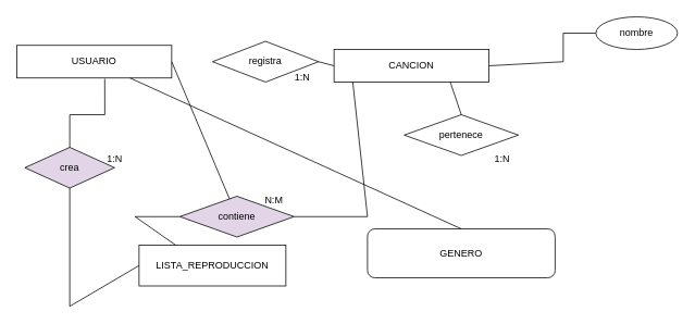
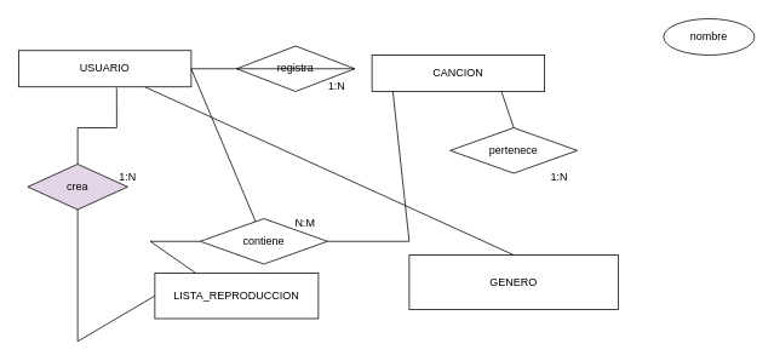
- <mxCell id="23" value="" style="endArrow=none;html=1;rounded=0;entryX=0;entryY=0.5;entryDx=0;entryDy=0;exitX=1;exitY=0.5;exitDx=0;exitDy=0;" parent="1" source="3" target="22" edge="1"><mxGeometry relative="1" as="geometry"><mxPoint x="340" y="250" as="sourcePoint" /><mxPoint x="500" y="250" as="targetPoint" /><Array as="points"><mxPoint x="690" y="75" /><mxPoint x="690" y="40" /></Array></mxGeometry></mxCell>
- <mxCell id="16" value="" style="endArrow=none;html=1;rounded=0;entryX=0;entryY=0.5;entryDx=0;entryDy=0;exitX=1;exitY=0.5;exitDx=0;exitDy=0;" parent="1" source="9" target="3" edge="1"><mxGeometry width="50" height="50" relative="1" as="geometry"><mxPoint x="130" y="130" as="sourcePoint" /><mxPoint x="129" y="92" as="targetPoint" /></mxGeometry></mxCell>
+ <mxCell id="16" value="" style="endArrow=none;html=1;rounded=0;exitX=1;exitY=0.5;exitDx=0;exitDy=0;" parent="1" source="9" target="2" edge="1"><mxGeometry width="50" height="50" relative="1" as="geometry"><mxPoint x="130" y="130" as="sourcePoint" /><mxPoint x="129" y="92" as="targetPoint" /></mxGeometry></mxCell>
- <mxCell id="6" value="contiene" style="rhombus;whiteSpace=wrap;html=1;fillColor=#e1d5e7;" parent="1" vertex="1"><mxGeometry x="220" y="240" width="140" height="50" as="geometry" /></mxCell>
+ <mxCell id="6" value="contiene" style="rhombus;whiteSpace=wrap;html=1;" parent="1" vertex="1"><mxGeometry x="220" y="240" width="140" height="50" as="geometry" /></mxCell>
- <mxCell id="5" value="GENERO" style="whiteSpace=wrap;html=1;rounded=1;" parent="1" vertex="1"><mxGeometry x="450" y="280" width="230" height="60" as="geometry" /></mxCell>
+ <mxCell id="5" value="GENERO" style="rounded=0;whiteSpace=wrap;html=1;" parent="1" vertex="1"><mxGeometry x="450" y="280" width="230" height="60" as="geometry" /></mxCell>
